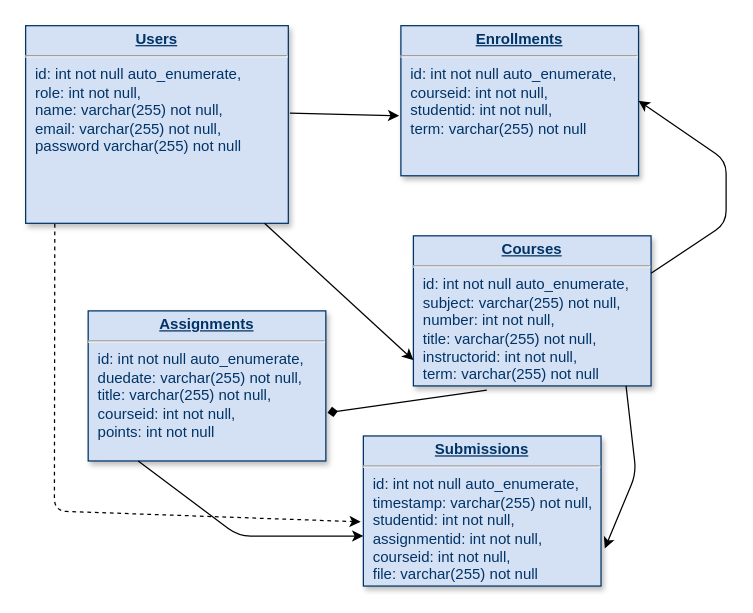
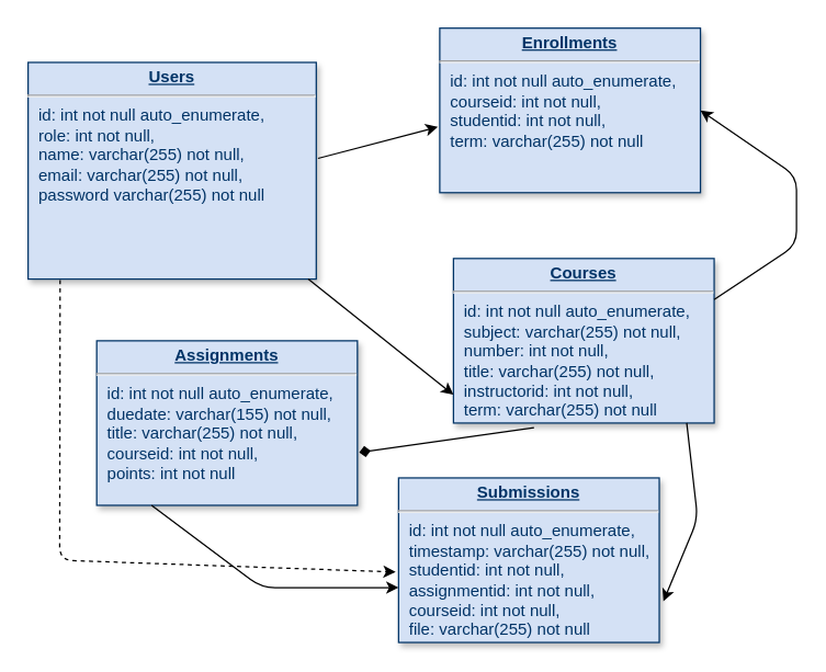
- <mxCell id="3" value="&lt;p style=&quot;margin: 0px ; margin-top: 4px ; text-align: center ; text-decoration: underline&quot;&gt;&lt;b&gt;Users&lt;/b&gt;&lt;/p&gt;&lt;hr&gt;&lt;p style=&quot;margin: 0px ; margin-left: 8px&quot;&gt;id: int not null auto_enumerate,&lt;/p&gt;&lt;p style=&quot;margin: 0px ; margin-left: 8px&quot;&gt;role: int not null,&lt;/p&gt;&lt;p style=&quot;margin: 0px ; margin-left: 8px&quot;&gt;name: varchar(255) not null,&lt;/p&gt;&lt;p style=&quot;margin: 0px ; margin-left: 8px&quot;&gt;email: varchar(255) not null,&lt;/p&gt;&lt;p style=&quot;margin: 0px ; margin-left: 8px&quot;&gt;password varchar(255) not null&lt;/p&gt;" style="verticalAlign=top;align=left;overflow=fill;fontSize=12;fontFamily=Helvetica;html=1;strokeColor=#003366;shadow=1;fillColor=#D4E1F5;fontColor=#003366" parent="1" vertex="1"><mxGeometry x="20" y="20" width="210" height="158" as="geometry" /></mxCell>
+ <mxCell id="3" value="&lt;p style=&quot;margin: 0px ; margin-top: 4px ; text-align: center ; text-decoration: underline&quot;&gt;&lt;b&gt;Users&lt;/b&gt;&lt;/p&gt;&lt;hr&gt;&lt;p style=&quot;margin: 0px ; margin-left: 8px&quot;&gt;id: int not null auto_enumerate,&lt;/p&gt;&lt;p style=&quot;margin: 0px ; margin-left: 8px&quot;&gt;role: int not null,&lt;/p&gt;&lt;p style=&quot;margin: 0px ; margin-left: 8px&quot;&gt;name: varchar(255) not null,&lt;/p&gt;&lt;p style=&quot;margin: 0px ; margin-left: 8px&quot;&gt;email: varchar(255) not null,&lt;/p&gt;&lt;p style=&quot;margin: 0px ; margin-left: 8px&quot;&gt;password varchar(255) not null&lt;/p&gt;" style="verticalAlign=top;align=left;overflow=fill;fontSize=12;fontFamily=Helvetica;html=1;strokeColor=#003366;shadow=1;fillColor=#D4E1F5;fontColor=#003366" parent="1" vertex="1"><mxGeometry x="20" y="45" width="210" height="158" as="geometry" /></mxCell>
- <mxCell id="4" value="&lt;p style=&quot;margin: 0px ; margin-top: 4px ; text-align: center ; text-decoration: underline&quot;&gt;&lt;b&gt;Assignments&lt;/b&gt;&lt;/p&gt;&lt;hr&gt;&lt;p style=&quot;margin: 0px ; margin-left: 8px&quot;&gt;id: int not null auto_enumerate,&lt;/p&gt;&lt;p style=&quot;margin: 0px ; margin-left: 8px&quot;&gt;duedate: varchar(255) not null,&lt;/p&gt;&lt;p style=&quot;margin: 0px ; margin-left: 8px&quot;&gt;title: varchar(255) not null,&lt;/p&gt;&lt;p style=&quot;margin: 0px ; margin-left: 8px&quot;&gt;courseid: int not null,&lt;/p&gt;&lt;p style=&quot;margin: 0px ; margin-left: 8px&quot;&gt;points: int not null&lt;/p&gt;" style="verticalAlign=top;align=left;overflow=fill;fontSize=12;fontFamily=Helvetica;html=1;strokeColor=#003366;shadow=1;fillColor=#D4E1F5;fontColor=#003366" vertex="1" parent="1"><mxGeometry x="70" y="248" width="190" height="120" as="geometry" /></mxCell>
+ <mxCell id="4" value="&lt;p style=&quot;margin: 0px ; margin-top: 4px ; text-align: center ; text-decoration: underline&quot;&gt;&lt;b&gt;Assignments&lt;/b&gt;&lt;/p&gt;&lt;hr&gt;&lt;p style=&quot;margin: 0px ; margin-left: 8px&quot;&gt;id: int not null auto_enumerate,&lt;/p&gt;&lt;p style=&quot;margin: 0px ; margin-left: 8px&quot;&gt;duedate: varchar(155) not null,&lt;/p&gt;&lt;p style=&quot;margin: 0px ; margin-left: 8px&quot;&gt;title: varchar(255) not null,&lt;/p&gt;&lt;p style=&quot;margin: 0px ; margin-left: 8px&quot;&gt;courseid: int not null,&lt;/p&gt;&lt;p style=&quot;margin: 0px ; margin-left: 8px&quot;&gt;points: int not null&lt;/p&gt;" style="verticalAlign=top;align=left;overflow=fill;fontSize=12;fontFamily=Helvetica;html=1;strokeColor=#003366;shadow=1;fillColor=#D4E1F5;fontColor=#003366" vertex="1" parent="1"><mxGeometry x="70" y="248" width="190" height="120" as="geometry" /></mxCell>
